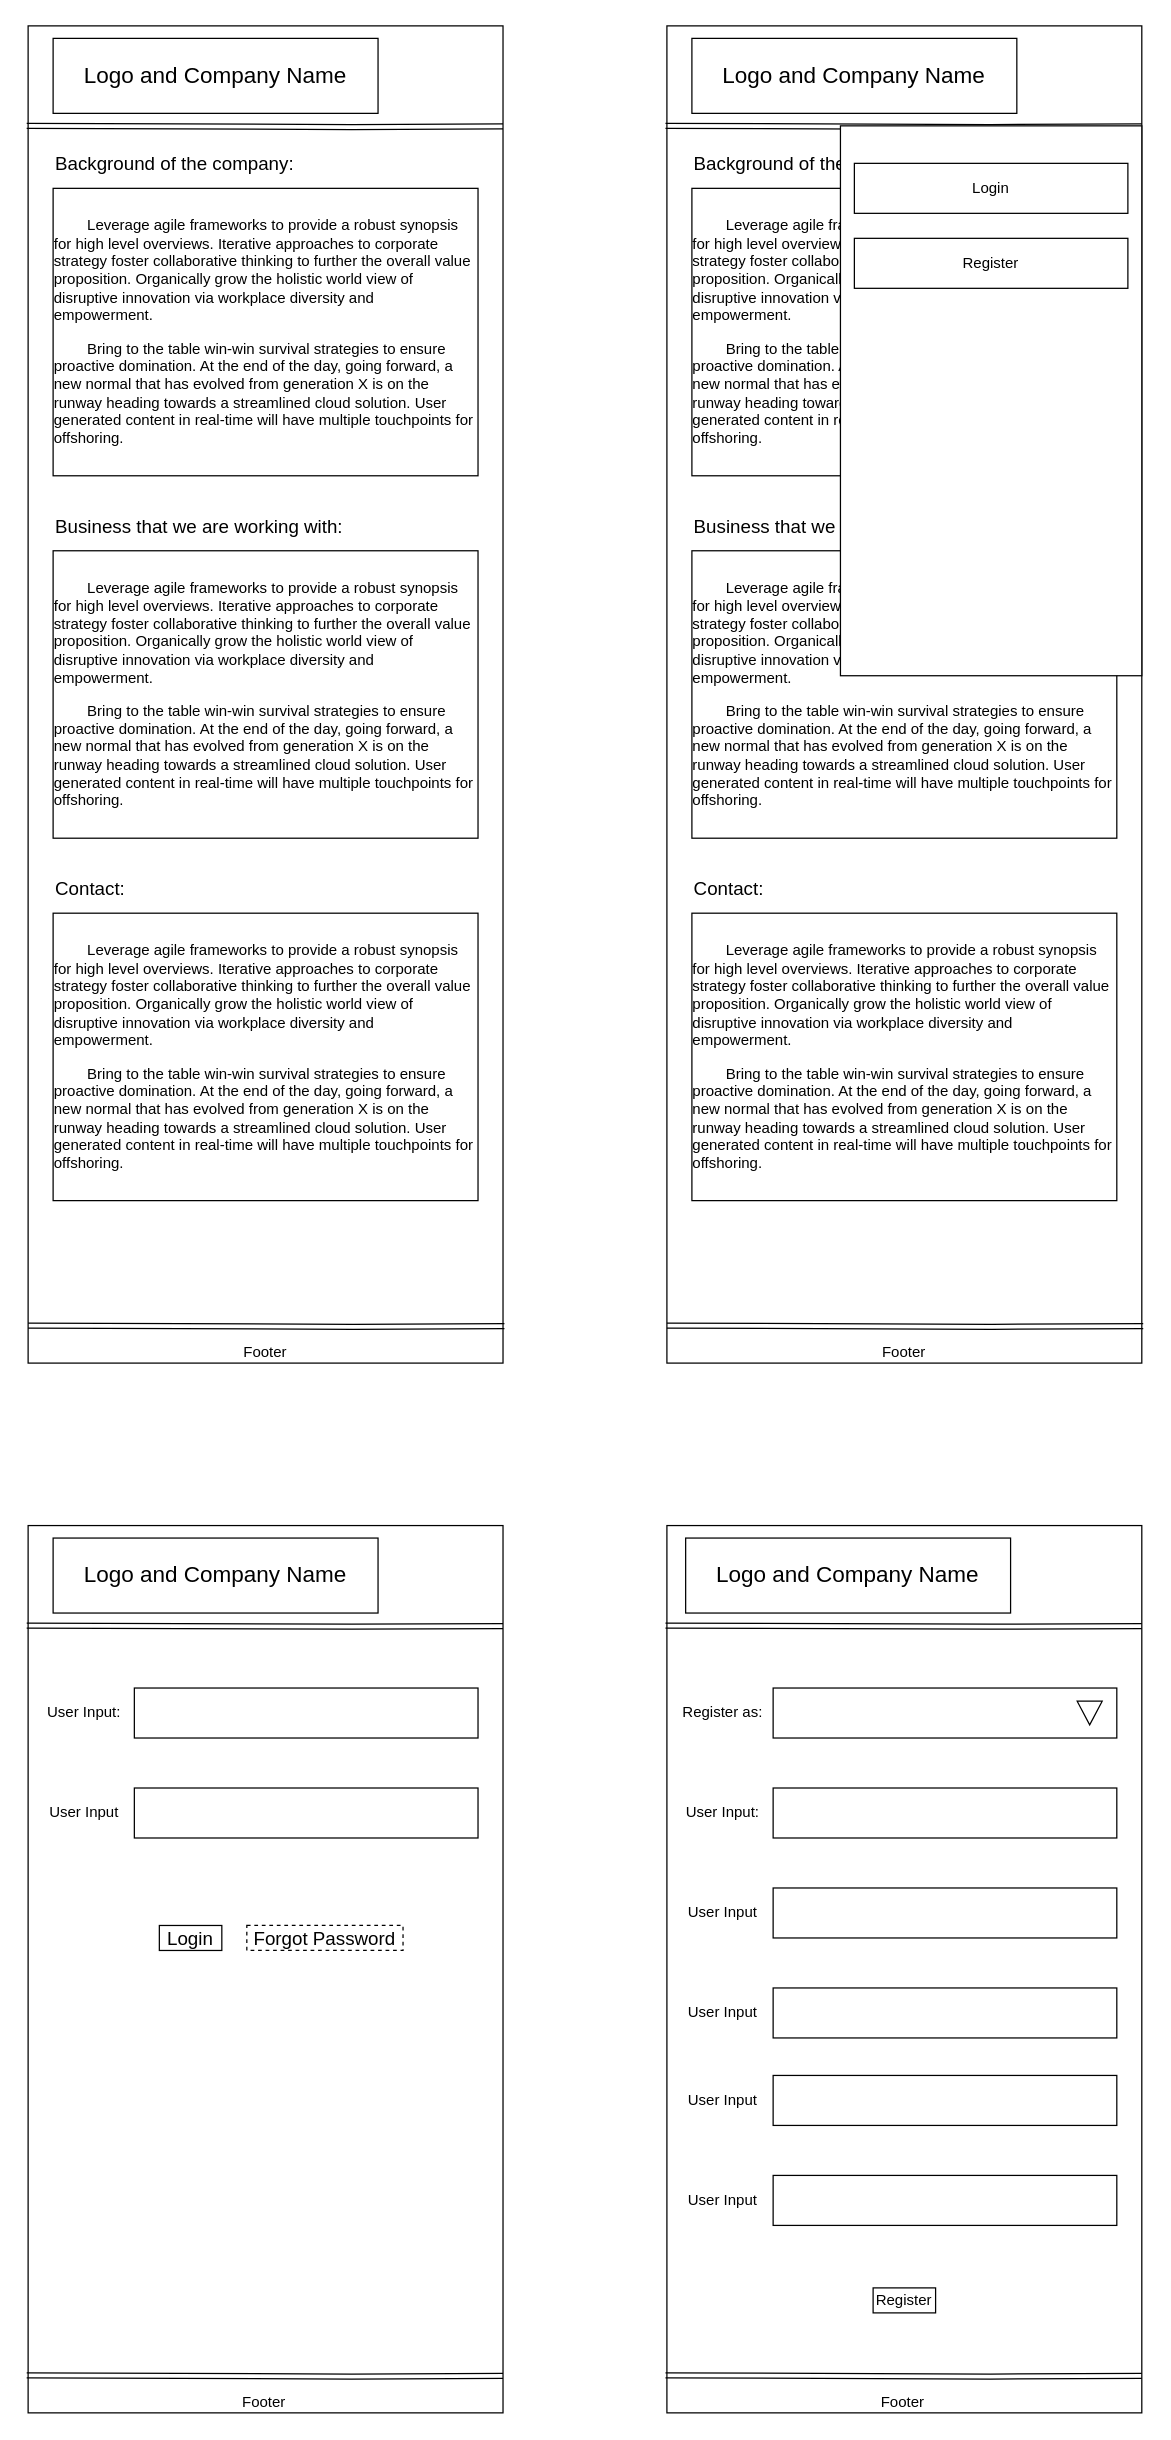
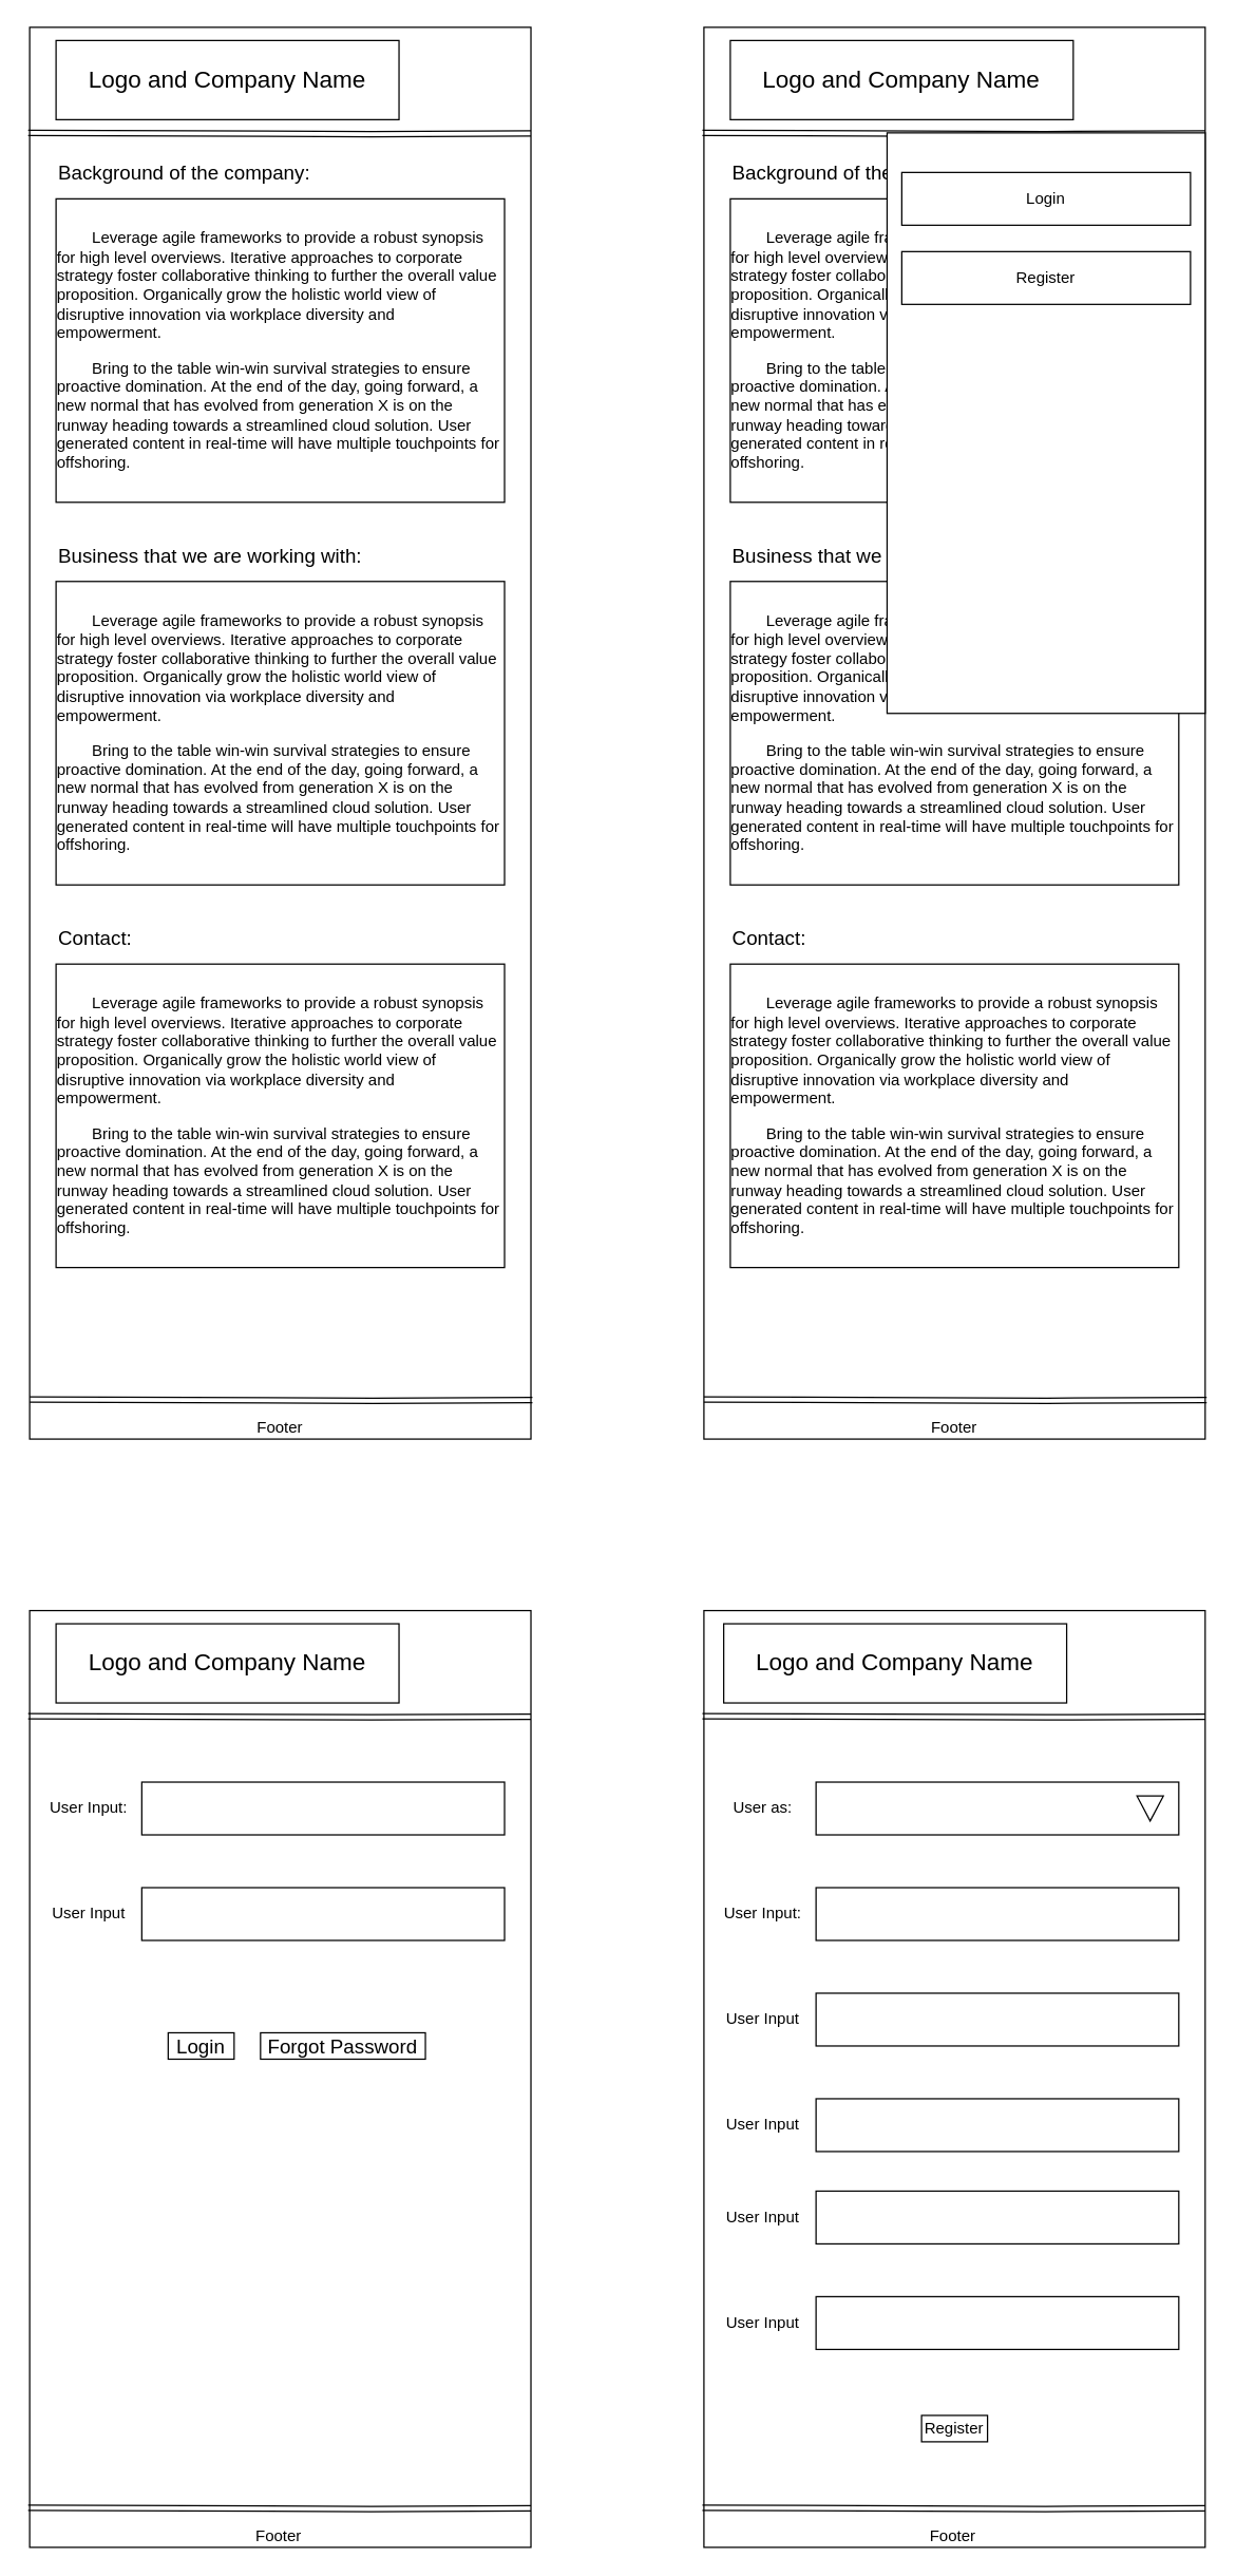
- <mxCell id="48" value="Register as:" style="text;html=1;strokeColor=none;fillColor=none;align=center;verticalAlign=middle;whiteSpace=wrap;rounded=0;" parent="1" vertex="1"><mxGeometry x="533.14" y="1360" width="90" height="20" as="geometry" /></mxCell>
+ <mxCell id="48" value="User as:" style="text;html=1;strokeColor=none;fillColor=none;align=center;verticalAlign=middle;whiteSpace=wrap;rounded=0;" parent="1" vertex="1"><mxGeometry x="533.14" y="1360" width="90" height="20" as="geometry" /></mxCell>
- <mxCell id="40" value="&lt;font style=&quot;font-size: 15px&quot;&gt;Forgot Password&lt;/font&gt;" style="rounded=0;whiteSpace=wrap;html=1;dashed=1;" parent="1" vertex="1"><mxGeometry x="197" y="1540" width="125" height="20" as="geometry" /></mxCell>
+ <mxCell id="40" value="&lt;font style=&quot;font-size: 15px&quot;&gt;Forgot Password&lt;/font&gt;" style="rounded=0;whiteSpace=wrap;html=1;" parent="1" vertex="1"><mxGeometry x="197" y="1540" width="125" height="20" as="geometry" /></mxCell>
